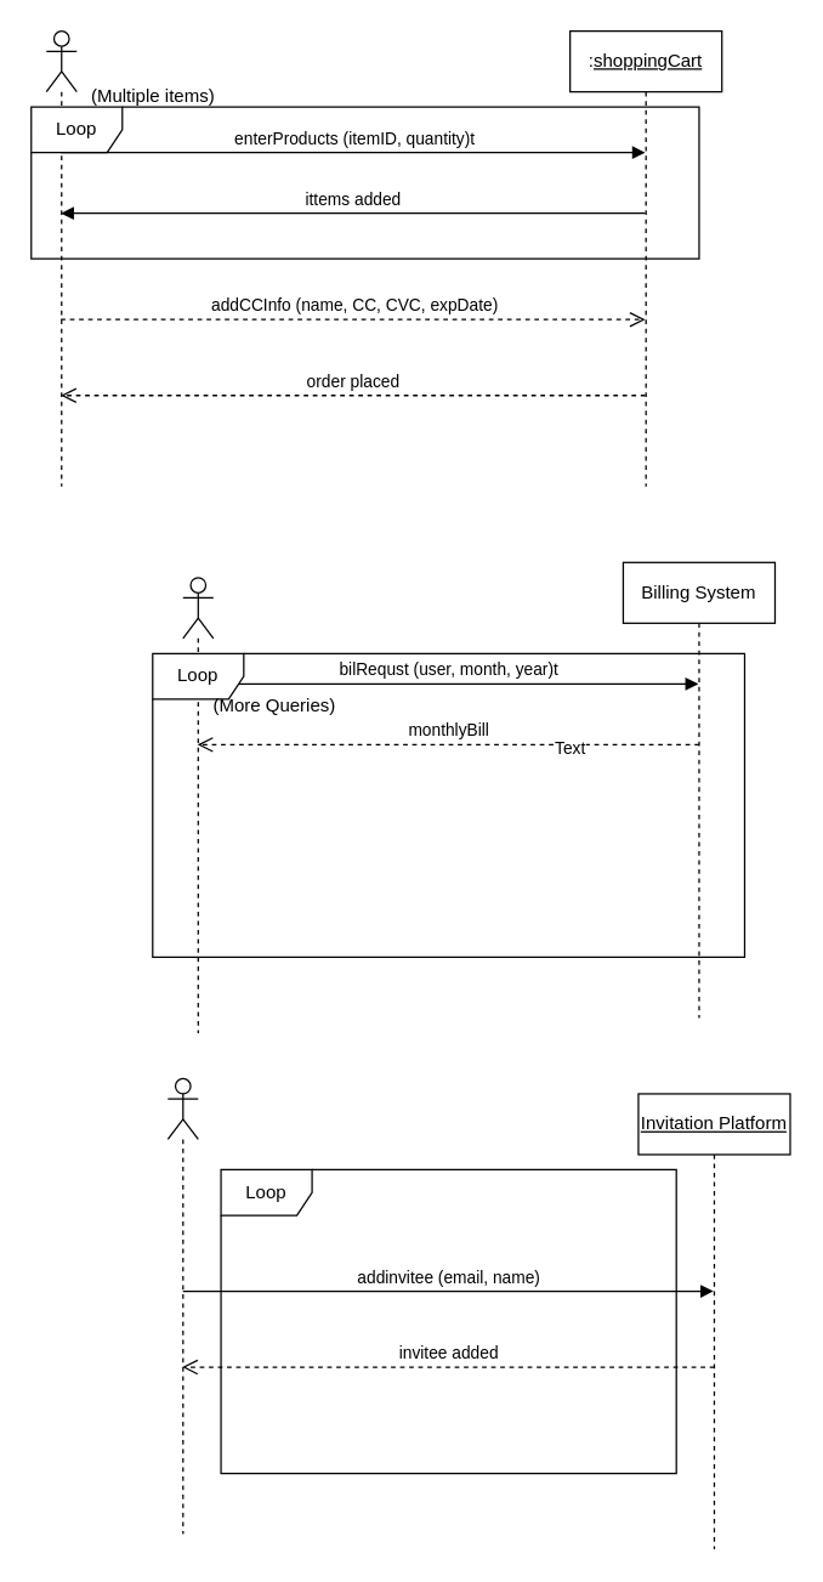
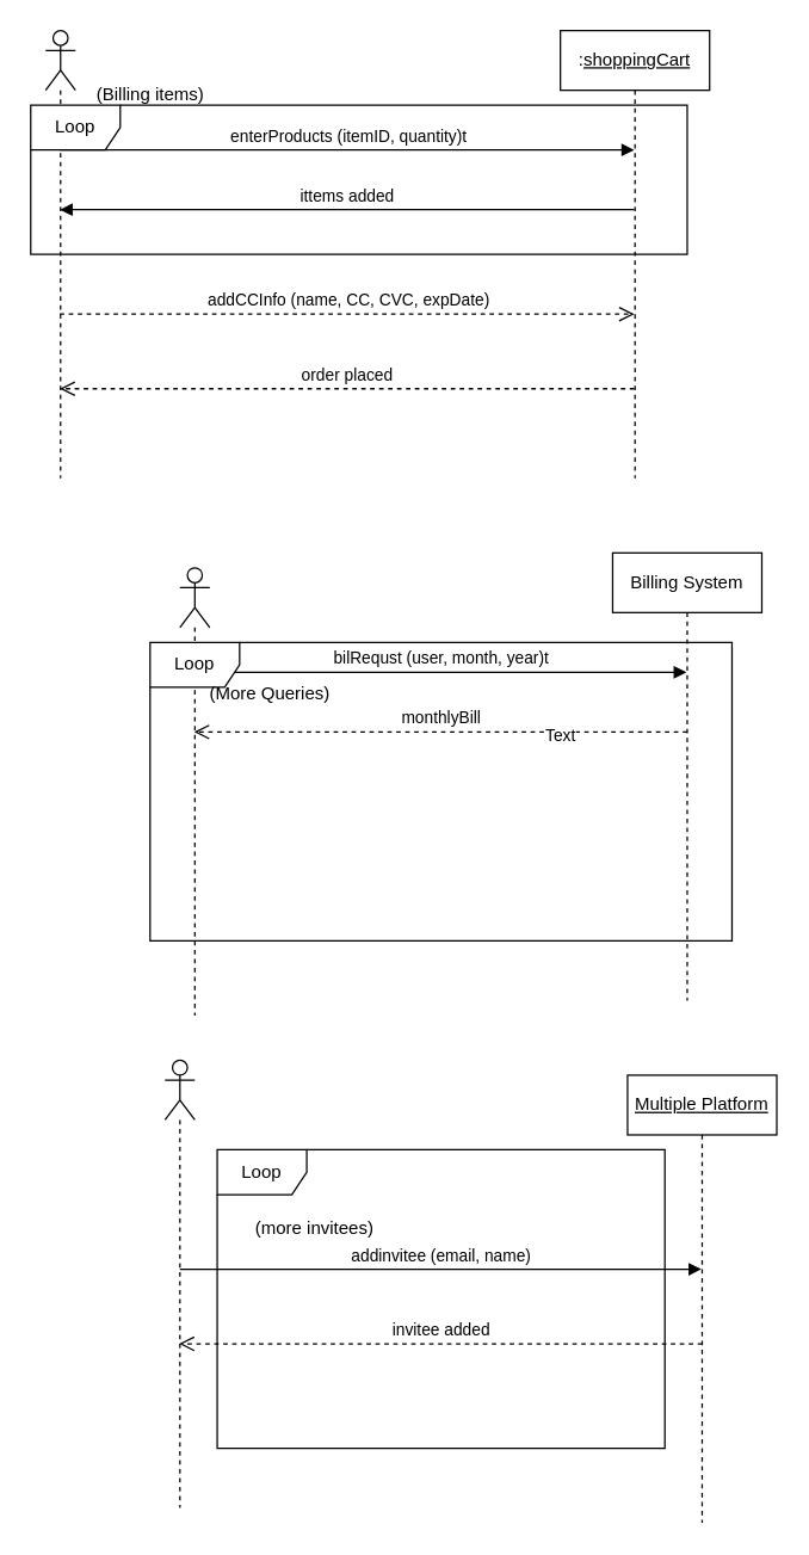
- <mxCell id="12" value="(Multiple items)" style="text;html=1;align=center;verticalAlign=middle;resizable=0;points=[];autosize=1;strokeColor=none;fillColor=none;" vertex="1" parent="1"><mxGeometry x="50" y="48" width="100" height="30" as="geometry" /></mxCell>
+ <mxCell id="12" value="(Billing items)" style="text;html=1;align=center;verticalAlign=middle;resizable=0;points=[];autosize=1;strokeColor=none;fillColor=none;" vertex="1" parent="1"><mxGeometry x="50" y="48" width="100" height="30" as="geometry" /></mxCell>
- <mxCell id="18" value="&lt;u&gt;Invitation Platform&lt;/u&gt;" style="shape=umlLifeline;perimeter=lifelinePerimeter;whiteSpace=wrap;html=1;container=1;dropTarget=0;collapsible=0;recursiveResize=0;outlineConnect=0;portConstraint=eastwest;newEdgeStyle={&quot;curved&quot;:0,&quot;rounded&quot;:0};" vertex="1" parent="1"><mxGeometry x="420" y="720" width="100" height="300" as="geometry" /></mxCell>
+ <mxCell id="18" value="&lt;u&gt;Multiple Platform&lt;/u&gt;" style="shape=umlLifeline;perimeter=lifelinePerimeter;whiteSpace=wrap;html=1;container=1;dropTarget=0;collapsible=0;recursiveResize=0;outlineConnect=0;portConstraint=eastwest;newEdgeStyle={&quot;curved&quot;:0,&quot;rounded&quot;:0};" vertex="1" parent="1"><mxGeometry x="420" y="720" width="100" height="300" as="geometry" /></mxCell>
+ <mxCell id="22" value="(more invitees)" style="text;html=1;align=center;verticalAlign=middle;resizable=0;points=[];autosize=1;strokeColor=none;fillColor=none;" vertex="1" parent="1"><mxGeometry x="160" y="808" width="100" height="30" as="geometry" /></mxCell>
